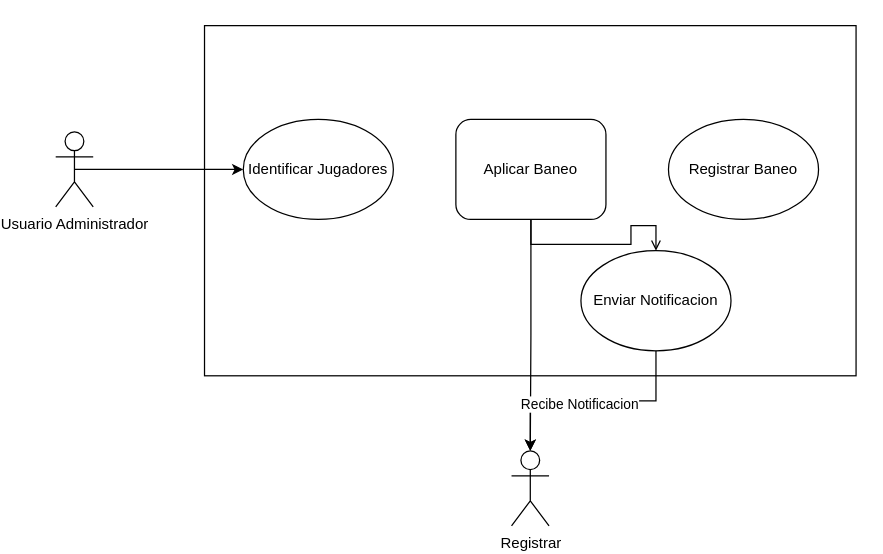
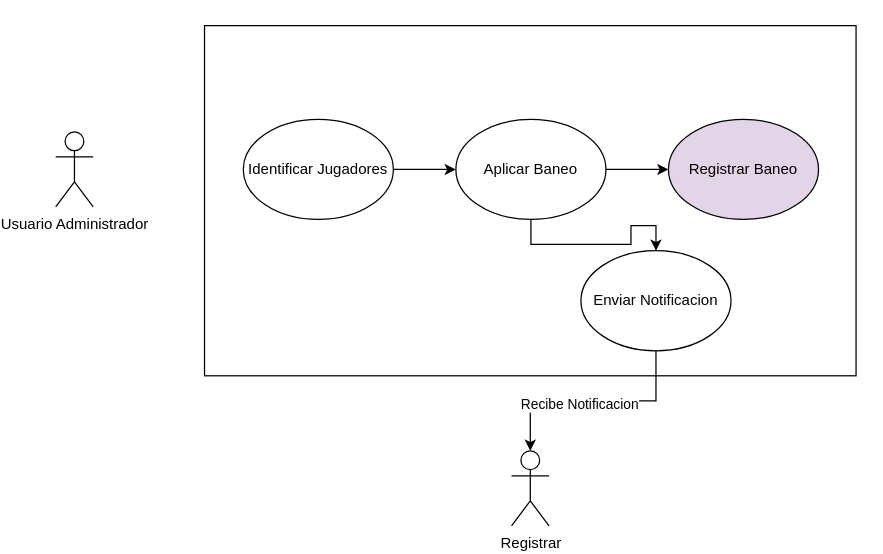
- <mxCell id="3" style="edgeStyle=orthogonalEdgeStyle;rounded=0;orthogonalLoop=1;jettySize=auto;html=1;exitX=0.5;exitY=0.5;exitDx=0;exitDy=0;exitPerimeter=0;entryX=0;entryY=0.5;entryDx=0;entryDy=0;" edge="1" parent="1" source="4" target="6"><mxGeometry relative="1" as="geometry" /></mxCell>
+ <mxCell id="5" style="edgeStyle=orthogonalEdgeStyle;rounded=0;orthogonalLoop=1;jettySize=auto;html=1;" edge="1" parent="1" source="6" target="9"><mxGeometry relative="1" as="geometry" /></mxCell>
- <mxCell id="9" value="Aplicar Baneo" style="whiteSpace=wrap;html=1;rounded=1;" vertex="1" parent="1"><mxGeometry x="340" y="95" width="120" height="80" as="geometry" /></mxCell>
+ <mxCell id="9" value="Aplicar Baneo" style="ellipse;whiteSpace=wrap;html=1;" vertex="1" parent="1"><mxGeometry x="340" y="95" width="120" height="80" as="geometry" /></mxCell>
- <mxCell id="11" value="Registrar Baneo" style="ellipse;whiteSpace=wrap;html=1;" vertex="1" parent="1"><mxGeometry x="510" y="95" width="120" height="80" as="geometry" /></mxCell>
+ <mxCell id="11" value="Registrar Baneo" style="ellipse;whiteSpace=wrap;html=1;fillColor=#e1d5e7;" vertex="1" parent="1"><mxGeometry x="510" y="95" width="120" height="80" as="geometry" /></mxCell>
- <mxCell id="8" style="edgeStyle=orthogonalEdgeStyle;rounded=0;orthogonalLoop=1;jettySize=auto;html=1;exitX=0.5;exitY=1;exitDx=0;exitDy=0;entryX=0.5;entryY=0;entryDx=0;entryDy=0;endArrow=open;" edge="1" parent="1" source="9" target="12"><mxGeometry relative="1" as="geometry" /></mxCell>
+ <mxCell id="8" style="edgeStyle=orthogonalEdgeStyle;rounded=0;orthogonalLoop=1;jettySize=auto;html=1;exitX=0.5;exitY=1;exitDx=0;exitDy=0;entryX=0.5;entryY=0;entryDx=0;entryDy=0;" edge="1" parent="1" source="9" target="12"><mxGeometry relative="1" as="geometry" /></mxCell>
- <mxCell id="7" style="edgeStyle=orthogonalEdgeStyle;rounded=0;orthogonalLoop=1;jettySize=auto;html=1;" edge="1" parent="1" source="9" target="10"><mxGeometry relative="1" as="geometry" /></mxCell>
+ <mxCell id="7" style="edgeStyle=orthogonalEdgeStyle;rounded=0;orthogonalLoop=1;jettySize=auto;html=1;entryX=0;entryY=0.5;entryDx=0;entryDy=0;" edge="1" parent="1" source="9" target="11"><mxGeometry relative="1" as="geometry" /></mxCell>
